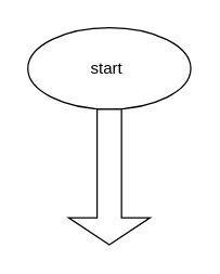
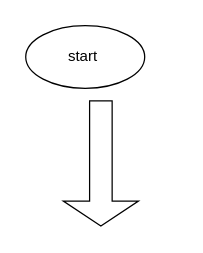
- <mxCell id="2" value="start&amp;nbsp;" style="ellipse;whiteSpace=wrap;html=1;" parent="1" vertex="1"><mxGeometry x="20" y="20" width="120" height="60" as="geometry" /></mxCell>
+ <mxCell id="2" value="start&amp;nbsp;" style="ellipse;whiteSpace=wrap;html=1;" parent="1" vertex="1"><mxGeometry x="20" y="20" width="95" height="50" as="geometry" /></mxCell>
